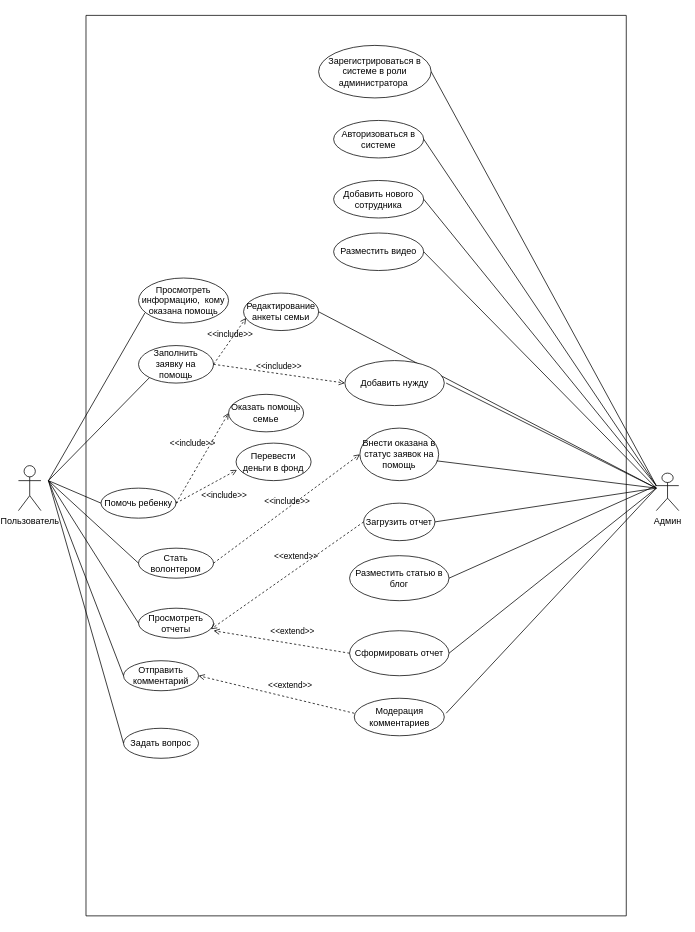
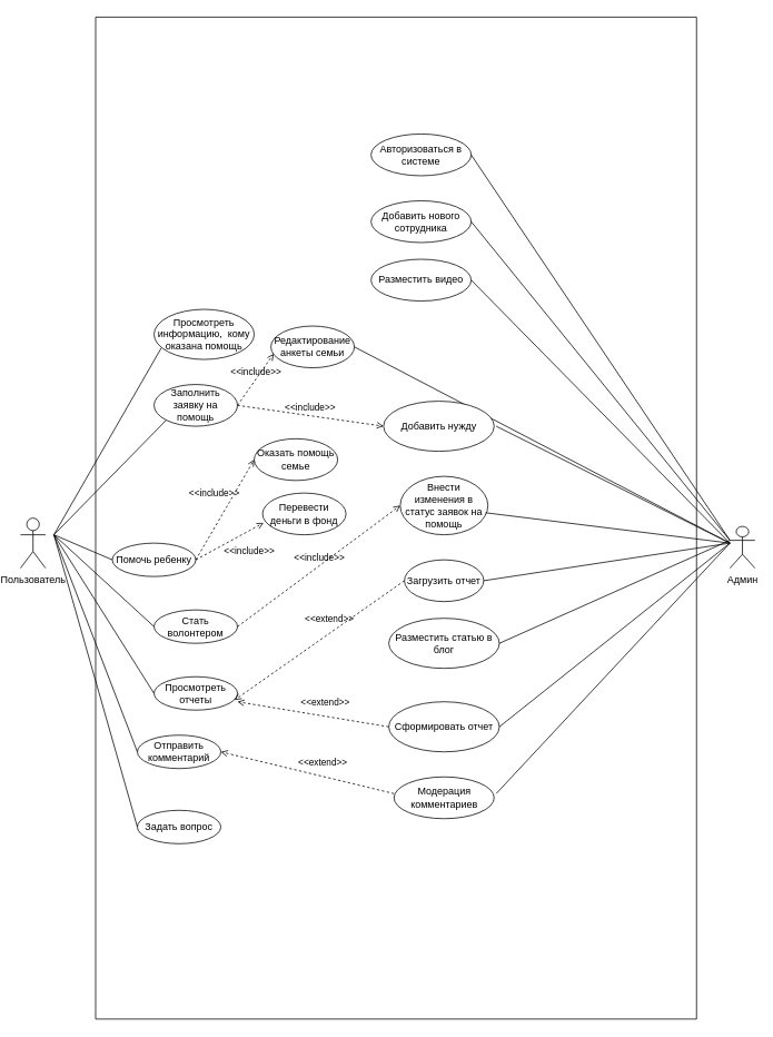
- <mxCell id="35" value="Зарегистрироваться в системе в роли администратора&amp;nbsp;" style="ellipse;whiteSpace=wrap;html=1;" parent="1" vertex="1"><mxGeometry x="420" y="60" width="150" height="70" as="geometry" /></mxCell>
- <mxCell id="38" value="" style="endArrow=none;html=1;rounded=0;entryX=0;entryY=0.333;entryDx=0;entryDy=0;entryPerimeter=0;exitX=1;exitY=0.5;exitDx=0;exitDy=0;" parent="1" source="35" target="18" edge="1"><mxGeometry width="50" height="50" relative="1" as="geometry"><mxPoint x="600" y="500" as="sourcePoint" /><mxPoint x="650" y="450" as="targetPoint" /></mxGeometry></mxCell>
- <mxCell id="20" value="Внести оказана в статус заявок на помощь" style="ellipse;whiteSpace=wrap;html=1;" parent="1" vertex="1"><mxGeometry x="475" y="570" width="105" height="70" as="geometry" /></mxCell>
+ <mxCell id="20" value="Внести изменения в статус заявок на помощь" style="ellipse;whiteSpace=wrap;html=1;" parent="1" vertex="1"><mxGeometry x="475" y="570" width="105" height="70" as="geometry" /></mxCell>
